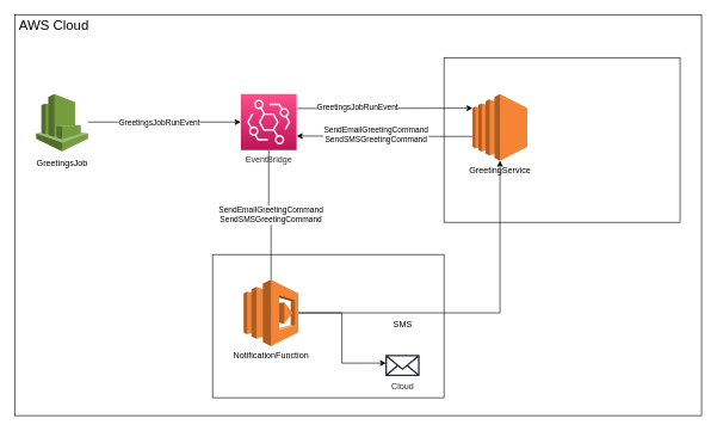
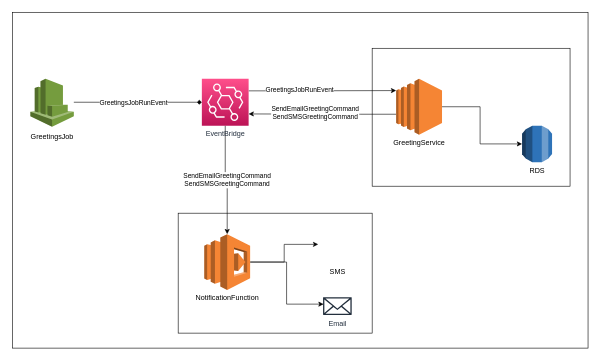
- <mxCell id="23" value="&lt;font style=&quot;font-size: 19px&quot;&gt;AWS Cloud&lt;/font&gt;" style="text;html=1;strokeColor=none;fillColor=none;align=center;verticalAlign=middle;whiteSpace=wrap;rounded=0;labelBackgroundColor=#FFFFFF;" vertex="1" parent="1"><mxGeometry x="20" y="20" width="110" height="30" as="geometry" /></mxCell>
- <mxCell id="9" style="edgeStyle=orthogonalEdgeStyle;rounded=0;orthogonalLoop=1;jettySize=auto;html=1;entryX=0;entryY=0.5;entryDx=0;entryDy=0;entryPerimeter=0;" edge="1" parent="1" source="12" target="18"><mxGeometry relative="1" as="geometry"><Array as="points"><mxPoint x="336" y="171" /></Array></mxGeometry></mxCell>
+ <mxCell id="9" style="edgeStyle=orthogonalEdgeStyle;rounded=0;orthogonalLoop=1;jettySize=auto;html=1;entryX=0;entryY=0.5;entryDx=0;entryDy=0;entryPerimeter=0;endArrow=diamond;" edge="1" parent="1" source="12" target="18"><mxGeometry relative="1" as="geometry"><Array as="points"><mxPoint x="336" y="171" /></Array></mxGeometry></mxCell>
- <mxCell id="6" style="edgeStyle=orthogonalEdgeStyle;rounded=0;orthogonalLoop=1;jettySize=auto;html=1;" edge="1" parent="1" source="8" target="22"><mxGeometry relative="1" as="geometry" /></mxCell>
+ <mxCell id="6" style="edgeStyle=orthogonalEdgeStyle;rounded=0;orthogonalLoop=1;jettySize=auto;html=1;" edge="1" parent="1" source="8" target="25"><mxGeometry relative="1" as="geometry" /></mxCell>
+ <mxCell id="19" style="edgeStyle=orthogonalEdgeStyle;rounded=0;orthogonalLoop=1;jettySize=auto;html=1;entryX=0;entryY=0.5;entryDx=0;entryDy=0;entryPerimeter=0;" edge="1" parent="1" source="22" target="5"><mxGeometry relative="1" as="geometry"><Array as="points"><mxPoint x="800" y="178" /><mxPoint x="800" y="240" /></Array></mxGeometry></mxCell>
+ <mxCell id="5" value="RDS" style="outlineConnect=0;dashed=0;verticalLabelPosition=bottom;verticalAlign=top;align=center;html=1;shape=mxgraph.aws3.rds;fillColor=#2E73B8;gradientColor=none;" vertex="1" parent="1"><mxGeometry x="870" y="209" width="50" height="61" as="geometry" /></mxCell>
- <mxCell id="13" style="edgeStyle=orthogonalEdgeStyle;rounded=0;orthogonalLoop=1;jettySize=auto;html=1;entryX=0.5;entryY=0;entryDx=0;entryDy=0;entryPerimeter=0;endArrow=none;" edge="1" parent="1" source="18" target="8"><mxGeometry relative="1" as="geometry" /></mxCell>
+ <mxCell id="13" style="edgeStyle=orthogonalEdgeStyle;rounded=0;orthogonalLoop=1;jettySize=auto;html=1;entryX=0.5;entryY=0;entryDx=0;entryDy=0;entryPerimeter=0;" edge="1" parent="1" source="18" target="8"><mxGeometry relative="1" as="geometry" /></mxCell>
- <mxCell id="24" value="Cloud" style="sketch=0;outlineConnect=0;fontColor=#232F3E;gradientColor=none;fillColor=#232F3D;strokeColor=none;dashed=0;verticalLabelPosition=bottom;verticalAlign=top;align=center;html=1;fontSize=12;fontStyle=0;aspect=fixed;pointerEvents=1;shape=mxgraph.aws4.email_2;labelBackgroundColor=#FFFFFF;" vertex="1" parent="1"><mxGeometry x="538.12" y="495" width="47.75" height="30" as="geometry" /></mxCell>
+ <mxCell id="24" value="Email" style="sketch=0;outlineConnect=0;fontColor=#232F3E;gradientColor=none;fillColor=#232F3D;strokeColor=none;dashed=0;verticalLabelPosition=bottom;verticalAlign=top;align=center;html=1;fontSize=12;fontStyle=0;aspect=fixed;pointerEvents=1;shape=mxgraph.aws4.email_2;labelBackgroundColor=#FFFFFF;" vertex="1" parent="1"><mxGeometry x="538.12" y="495" width="47.75" height="30" as="geometry" /></mxCell>
